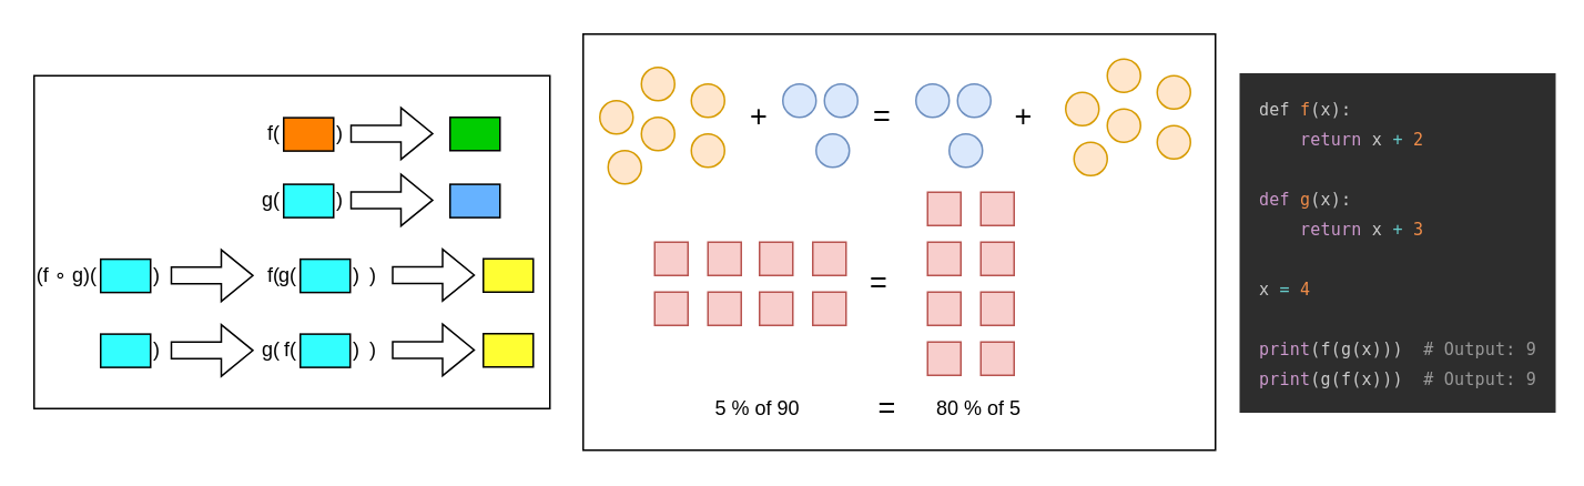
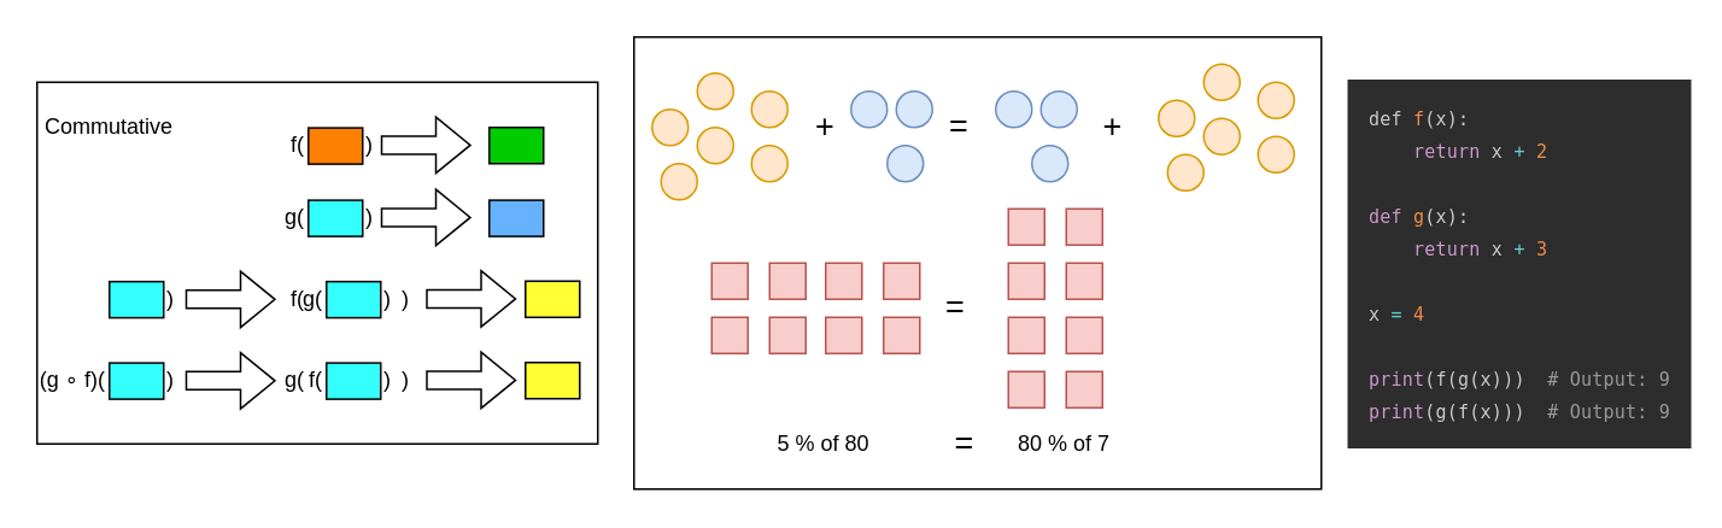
+ <mxCell id="77" value="Commutative" style="text;html=1;strokeColor=none;fillColor=none;align=center;verticalAlign=middle;whiteSpace=wrap;rounded=0;" vertex="1" parent="1"><mxGeometry x="30" y="55" width="60" height="30" as="geometry" /></mxCell>
- <mxCell id="63" value="(f&amp;nbsp;&lt;span style=&quot;box-sizing: border-box; border-style: initial; border-color: initial; border-image: initial; text-align: center;&quot;&gt;∘ g)(&lt;/span&gt;" style="text;html=1;strokeColor=none;fillColor=none;align=right;verticalAlign=middle;whiteSpace=wrap;rounded=0;" vertex="1" parent="1"><mxGeometry x="20" y="150.24" width="40" height="30" as="geometry" /></mxCell>
+ <mxCell id="73" value="(g&amp;nbsp;&lt;span style=&quot;box-sizing: border-box; border-style: initial; border-color: initial; border-image: initial; text-align: center;&quot;&gt;∘ f)(&lt;/span&gt;" style="text;html=1;strokeColor=none;fillColor=none;align=right;verticalAlign=middle;whiteSpace=wrap;rounded=0;" vertex="1" parent="1"><mxGeometry x="20" y="195.24" width="40" height="30" as="geometry" /></mxCell>
- <mxCell id="41" value="5 % of 90" style="text;html=1;strokeColor=none;fillColor=none;align=center;verticalAlign=middle;whiteSpace=wrap;rounded=0;" parent="1" vertex="1"><mxGeometry x="425" y="230" width="60" height="30" as="geometry" /></mxCell>
+ <mxCell id="41" value="5 % of 80" style="text;html=1;strokeColor=none;fillColor=none;align=center;verticalAlign=middle;whiteSpace=wrap;rounded=0;" parent="1" vertex="1"><mxGeometry x="425" y="230" width="60" height="30" as="geometry" /></mxCell>
- <mxCell id="42" value="80 % of 5" style="text;html=1;strokeColor=none;fillColor=none;align=center;verticalAlign=middle;whiteSpace=wrap;rounded=0;" parent="1" vertex="1"><mxGeometry x="558" y="230" width="60" height="30" as="geometry" /></mxCell>
+ <mxCell id="42" value="80 % of 7" style="text;html=1;strokeColor=none;fillColor=none;align=center;verticalAlign=middle;whiteSpace=wrap;rounded=0;" parent="1" vertex="1"><mxGeometry x="558" y="230" width="60" height="30" as="geometry" /></mxCell>
